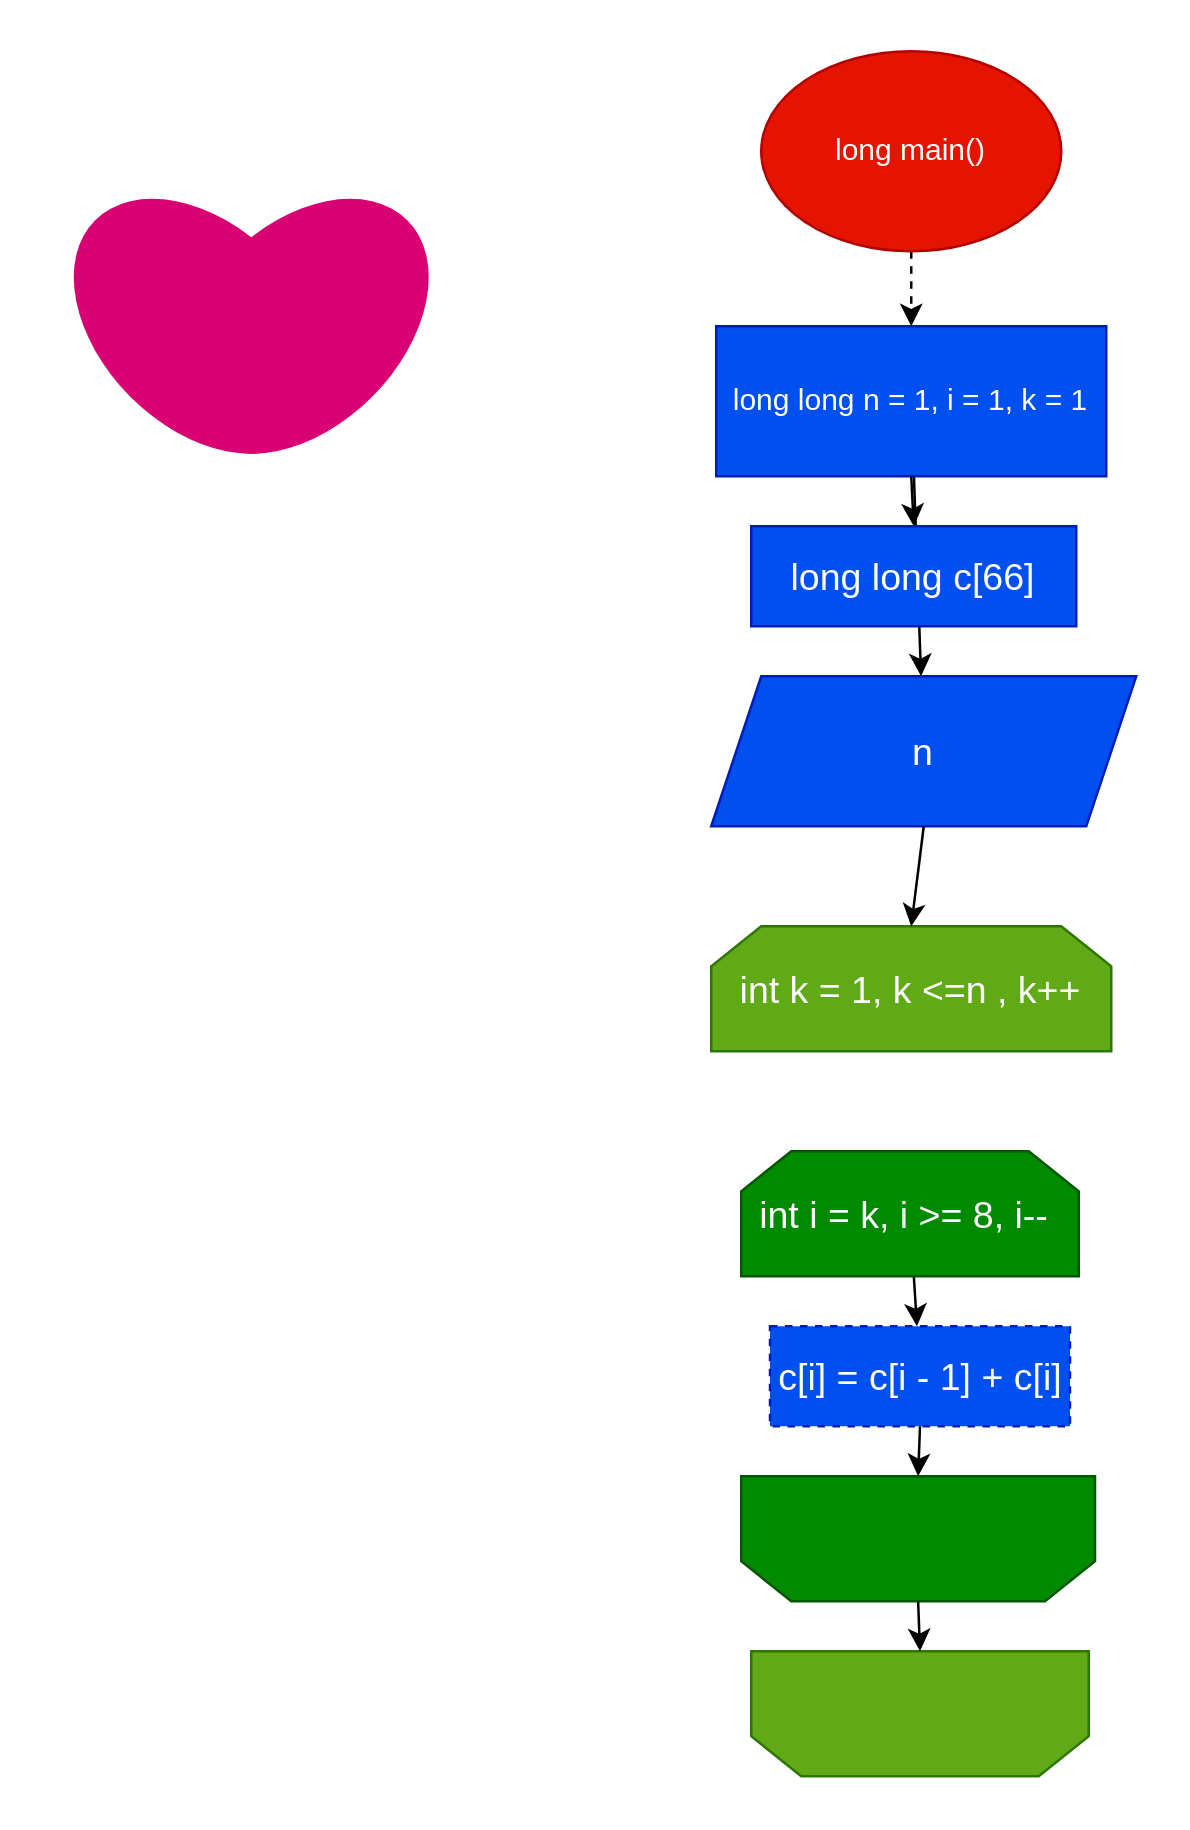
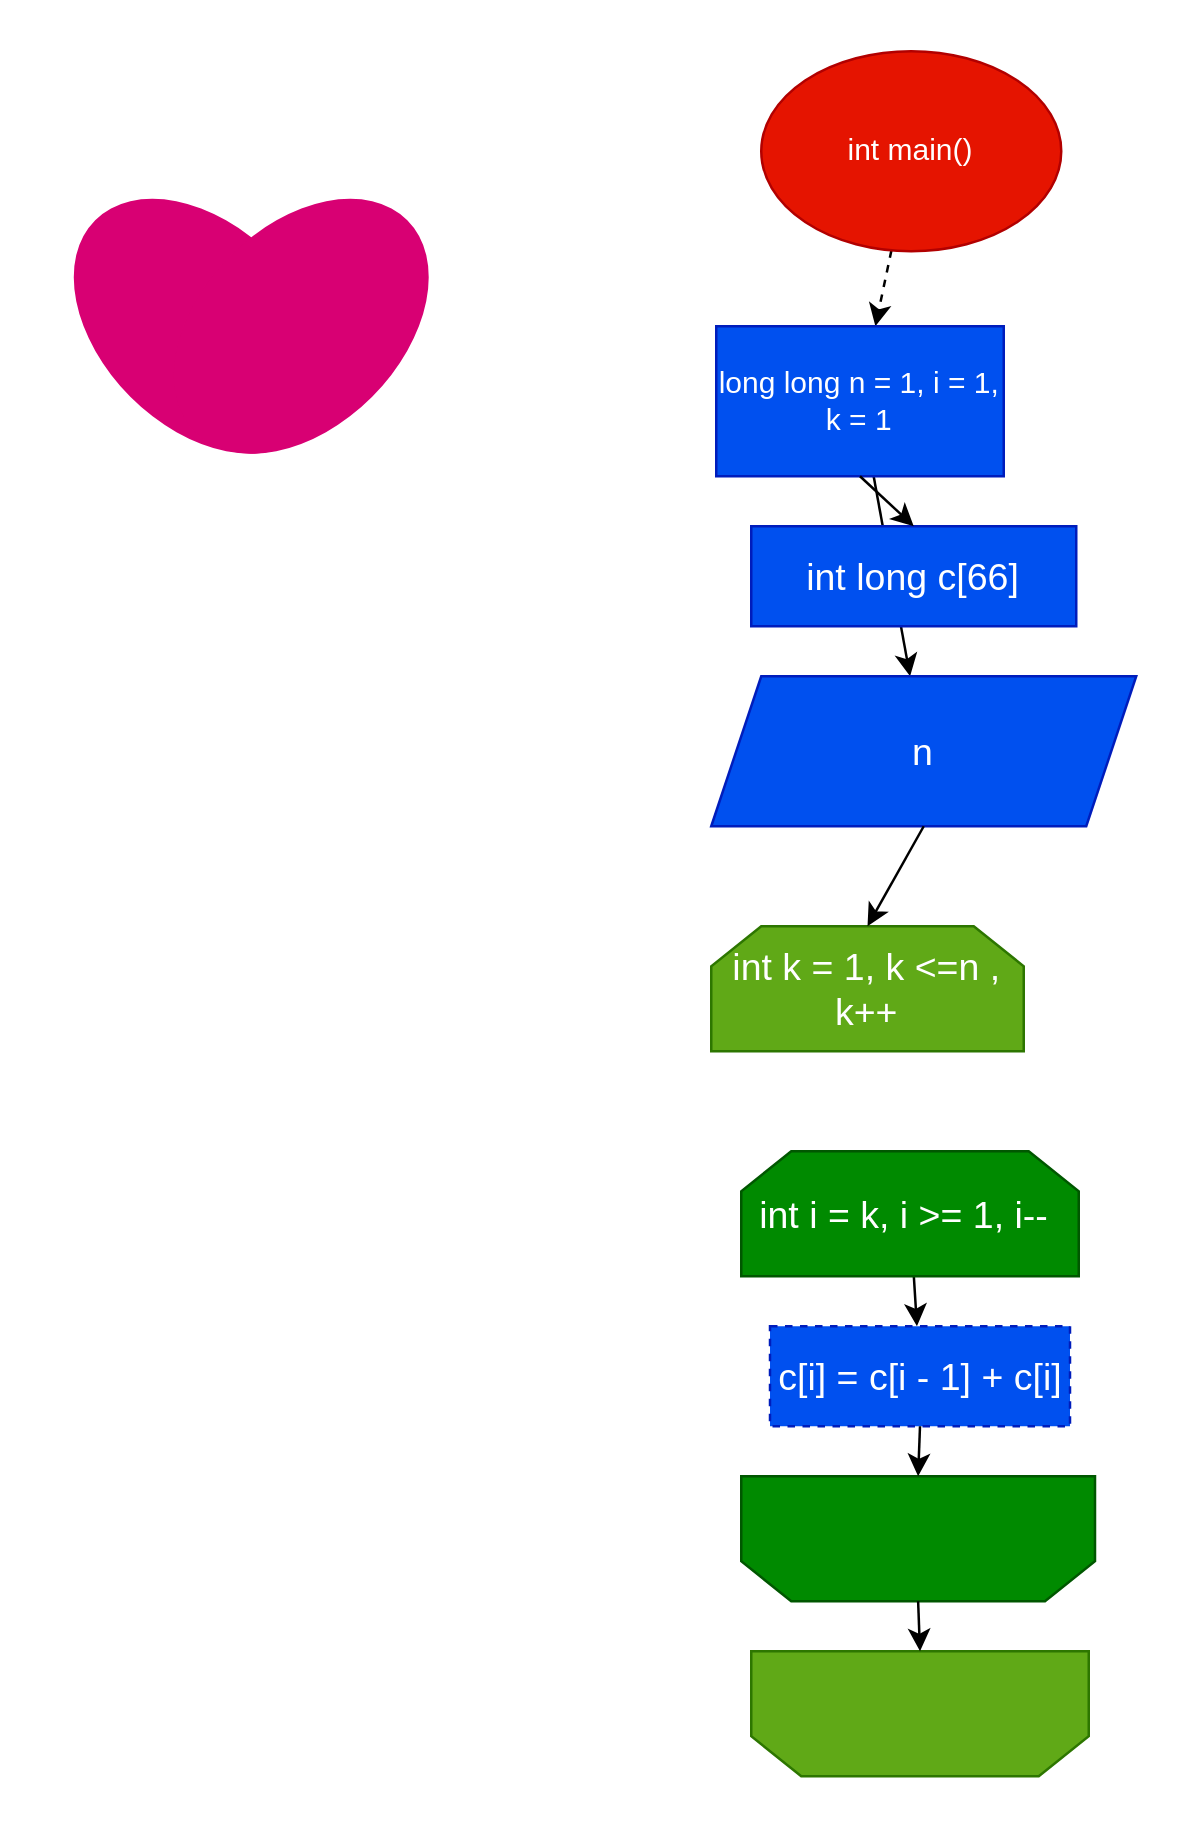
- <mxCell id="3" value="long main()" style="ellipse;whiteSpace=wrap;html=1;fillColor=#e51400;fontColor=#ffffff;strokeColor=#B20000;" parent="1" vertex="1"><mxGeometry x="304" y="20" width="120" height="80" as="geometry" /></mxCell>
+ <mxCell id="3" value="int main()" style="ellipse;whiteSpace=wrap;html=1;fillColor=#e51400;fontColor=#ffffff;strokeColor=#B20000;" parent="1" vertex="1"><mxGeometry x="304" y="20" width="120" height="80" as="geometry" /></mxCell>
- <mxCell id="5" value="long long n = 1, i = 1, k = 1" style="whiteSpace=wrap;html=1;fillColor=#0050ef;fontColor=#ffffff;strokeColor=#001DBC;" parent="1" vertex="1"><mxGeometry x="286" y="130" width="156" height="60" as="geometry" /></mxCell>
+ <mxCell id="5" value="long long n = 1, i = 1, k = 1" style="whiteSpace=wrap;html=1;fillColor=#0050ef;fontColor=#ffffff;strokeColor=#001DBC;" parent="1" vertex="1"><mxGeometry x="286" y="130" width="115" height="60" as="geometry" /></mxCell>
- <mxCell id="7" value="long long c[66]" style="rounded=0;whiteSpace=wrap;html=1;fontSize=15;fillColor=#0050ef;fontColor=#ffffff;strokeColor=#001DBC;" parent="1" vertex="1"><mxGeometry x="300" y="210" width="130" height="40" as="geometry" /></mxCell>
+ <mxCell id="7" value="int long c[66]" style="rounded=0;whiteSpace=wrap;html=1;fontSize=15;fillColor=#0050ef;fontColor=#ffffff;strokeColor=#001DBC;" parent="1" vertex="1"><mxGeometry x="300" y="210" width="130" height="40" as="geometry" /></mxCell>
- <mxCell id="9" value="int k = 1, k &amp;lt;=n , k++" style="shape=loopLimit;whiteSpace=wrap;html=1;fontSize=15;fillColor=#60a917;fontColor=#ffffff;strokeColor=#2D7600;" parent="1" vertex="1"><mxGeometry x="284" y="370" width="160" height="50" as="geometry" /></mxCell>
+ <mxCell id="9" value="int k = 1, k &amp;lt;=n , k++" style="shape=loopLimit;whiteSpace=wrap;html=1;fontSize=15;fillColor=#60a917;fontColor=#ffffff;strokeColor=#2D7600;" parent="1" vertex="1"><mxGeometry x="284" y="370" width="125" height="50" as="geometry" /></mxCell>
- <mxCell id="12" value="int i = k, i &amp;gt;= 8, i--&amp;nbsp;" style="shape=loopLimit;whiteSpace=wrap;html=1;fontSize=15;fillColor=#008a00;fontColor=#ffffff;strokeColor=#005700;" parent="1" vertex="1"><mxGeometry x="296" y="460" width="135" height="50" as="geometry" /></mxCell>
+ <mxCell id="12" value="int i = k, i &amp;gt;= 1, i--&amp;nbsp;" style="shape=loopLimit;whiteSpace=wrap;html=1;fontSize=15;fillColor=#008a00;fontColor=#ffffff;strokeColor=#005700;" parent="1" vertex="1"><mxGeometry x="296" y="460" width="135" height="50" as="geometry" /></mxCell>
